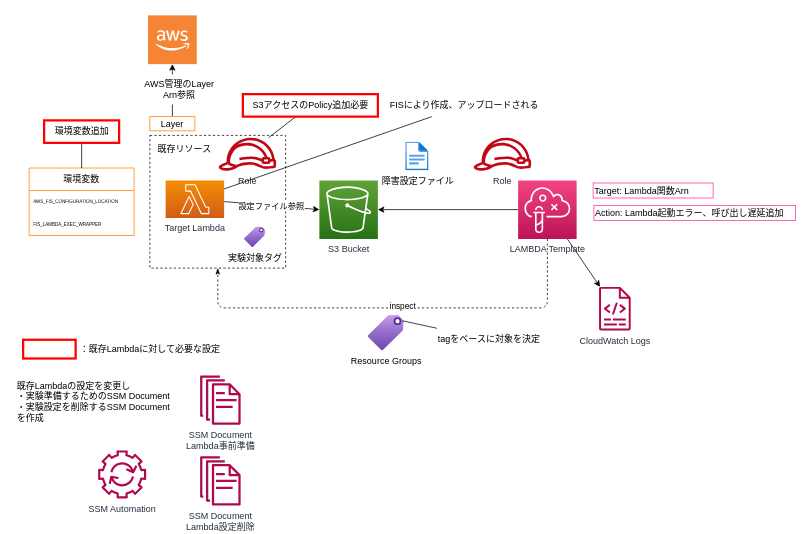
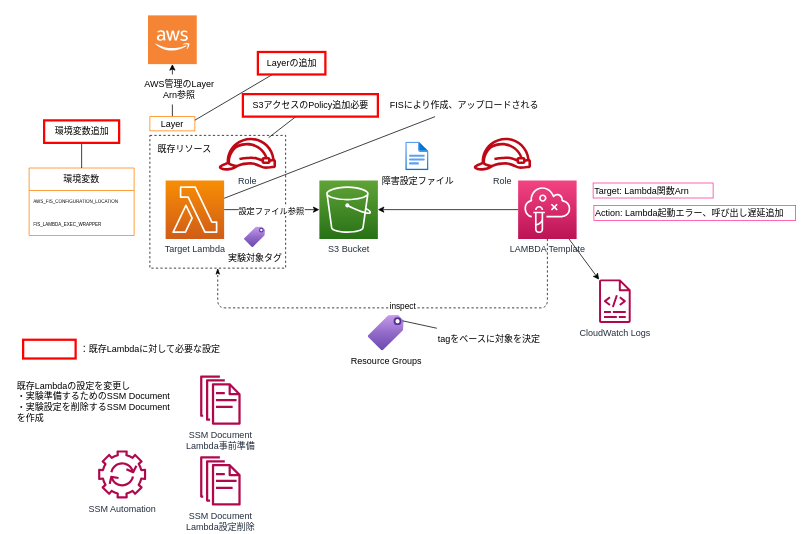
+ <mxCell id="32" value="Layerの追加" style="text;html=1;align=center;verticalAlign=middle;resizable=0;points=[];autosize=1;strokeColor=#FF0000;fillColor=none;strokeWidth=3;" vertex="1" parent="1"><mxGeometry x="343" y="68.8" width="90" height="30" as="geometry" /></mxCell>
+ <mxCell id="31" style="edgeStyle=none;html=1;entryX=1;entryY=0.25;entryDx=0;entryDy=0;endArrow=none;endFill=0;" edge="1" parent="1" source="32" target="16"><mxGeometry relative="1" as="geometry" /></mxCell>
- <mxCell id="10" value="Target Lambda" style="sketch=0;points=[[0,0,0],[0.25,0,0],[0.5,0,0],[0.75,0,0],[1,0,0],[0,1,0],[0.25,1,0],[0.5,1,0],[0.75,1,0],[1,1,0],[0,0.25,0],[0,0.5,0],[0,0.75,0],[1,0.25,0],[1,0.5,0],[1,0.75,0]];outlineConnect=0;fontColor=#232F3E;gradientColor=#F78E04;gradientDirection=north;fillColor=#D05C17;strokeColor=#ffffff;dashed=0;verticalLabelPosition=bottom;verticalAlign=top;align=center;html=1;fontSize=12;fontStyle=0;aspect=fixed;shape=mxgraph.aws4.resourceIcon;resIcon=mxgraph.aws4.lambda;" parent="1" vertex="1"><mxGeometry x="220" y="240" width="78" height="50" as="geometry" /></mxCell>
+ <mxCell id="10" value="Target Lambda" style="sketch=0;points=[[0,0,0],[0.25,0,0],[0.5,0,0],[0.75,0,0],[1,0,0],[0,1,0],[0.25,1,0],[0.5,1,0],[0.75,1,0],[1,1,0],[0,0.25,0],[0,0.5,0],[0,0.75,0],[1,0.25,0],[1,0.5,0],[1,0.75,0]];outlineConnect=0;fontColor=#232F3E;gradientColor=#F78E04;gradientDirection=north;fillColor=#D05C17;strokeColor=#ffffff;dashed=0;verticalLabelPosition=bottom;verticalAlign=top;align=center;html=1;fontSize=12;fontStyle=0;aspect=fixed;shape=mxgraph.aws4.resourceIcon;resIcon=mxgraph.aws4.lambda;" parent="1" vertex="1"><mxGeometry x="220" y="240" width="78" height="78" as="geometry" /></mxCell>
- <mxCell id="40" value="CloudWatch Logs" style="sketch=0;outlineConnect=0;fontColor=#232F3E;gradientColor=none;fillColor=#B0084D;strokeColor=none;dashed=0;verticalLabelPosition=bottom;verticalAlign=top;align=center;html=1;fontSize=12;fontStyle=0;aspect=fixed;pointerEvents=1;shape=mxgraph.aws4.logs;strokeWidth=3;" vertex="1" parent="1"><mxGeometry x="780" y="382" width="78" height="58" as="geometry" /></mxCell>
+ <mxCell id="40" value="CloudWatch Logs" style="sketch=0;outlineConnect=0;fontColor=#232F3E;gradientColor=none;fillColor=#B0084D;strokeColor=none;dashed=0;verticalLabelPosition=bottom;verticalAlign=top;align=center;html=1;fontSize=12;fontStyle=0;aspect=fixed;pointerEvents=1;shape=mxgraph.aws4.logs;strokeWidth=3;" vertex="1" parent="1"><mxGeometry x="780" y="372" width="78" height="58" as="geometry" /></mxCell>
